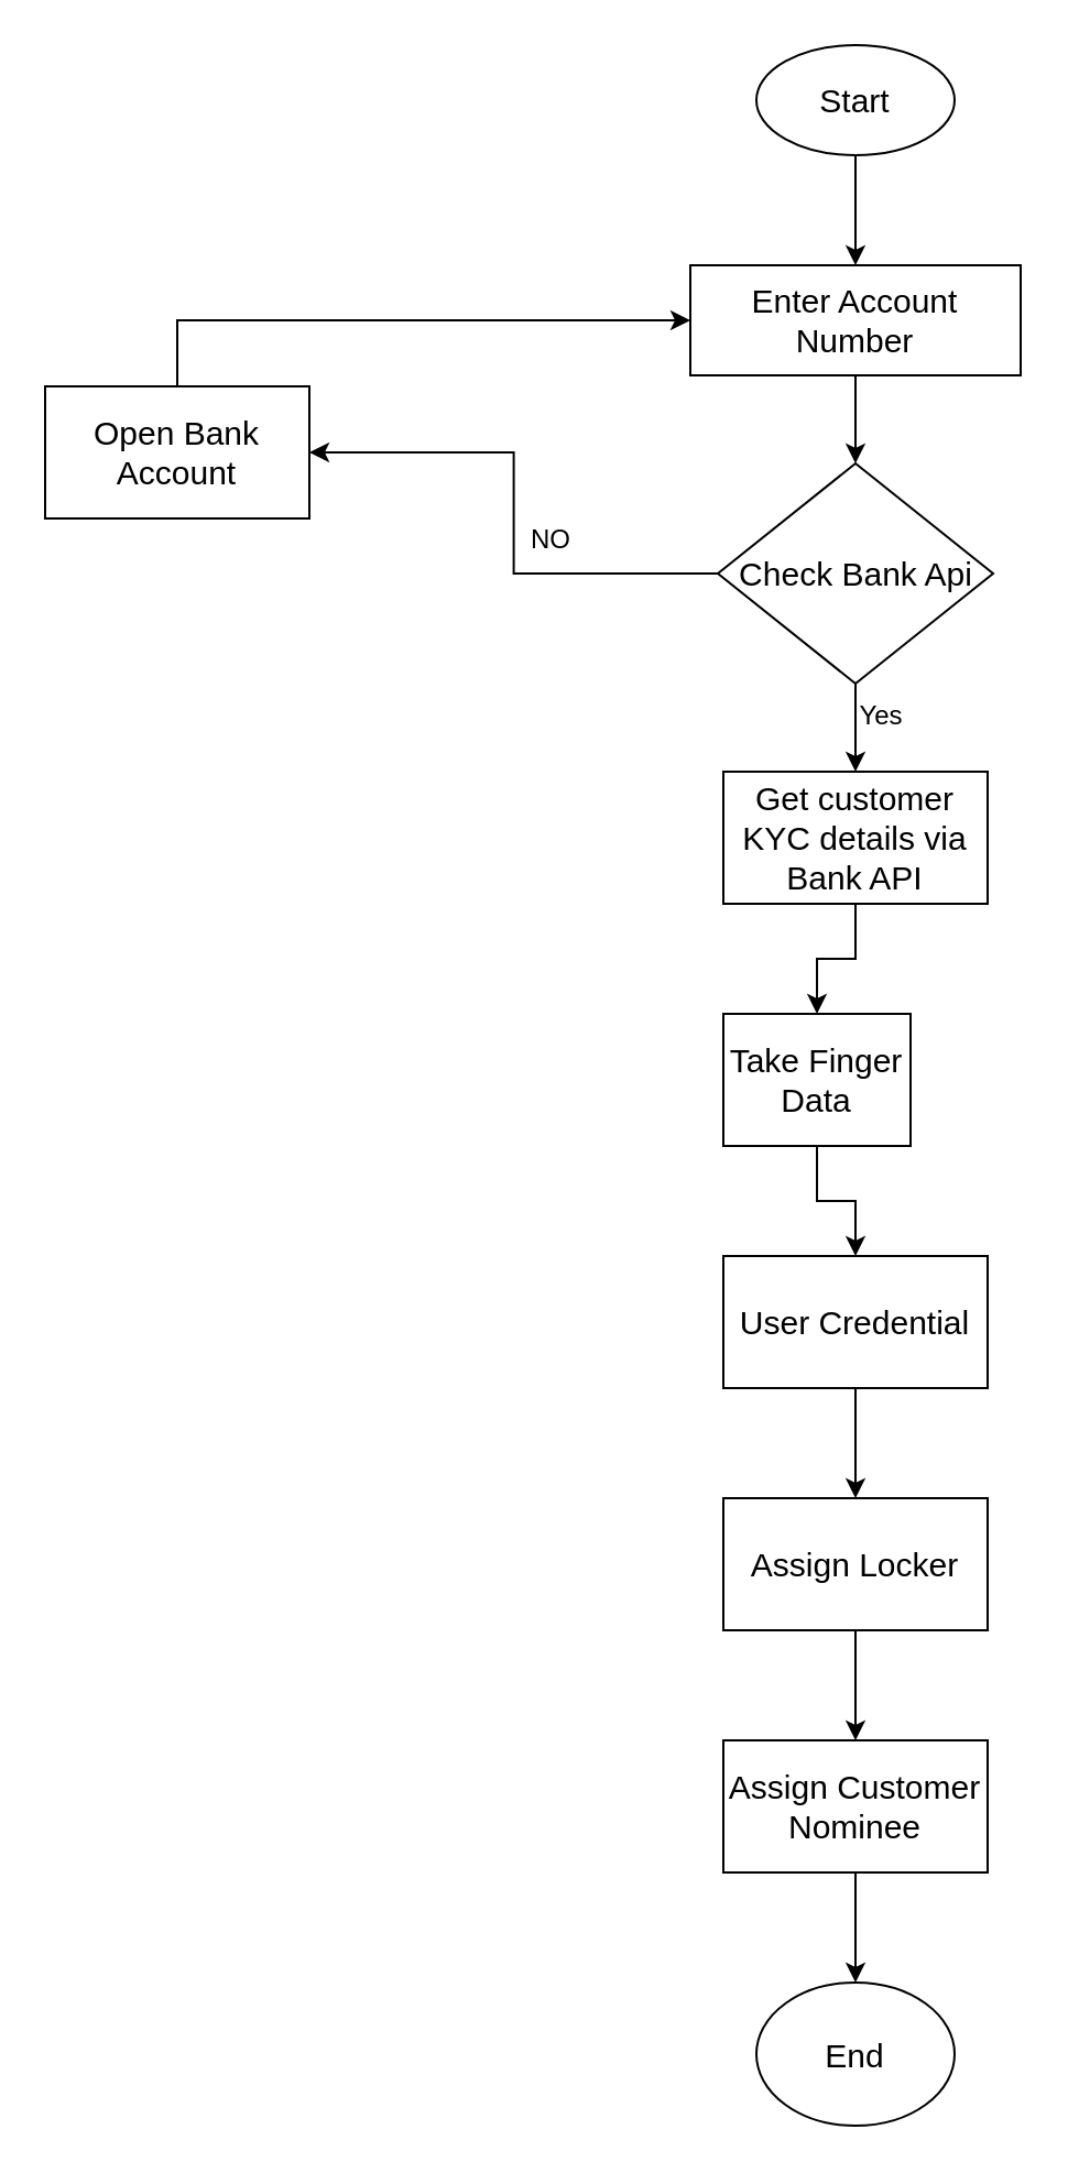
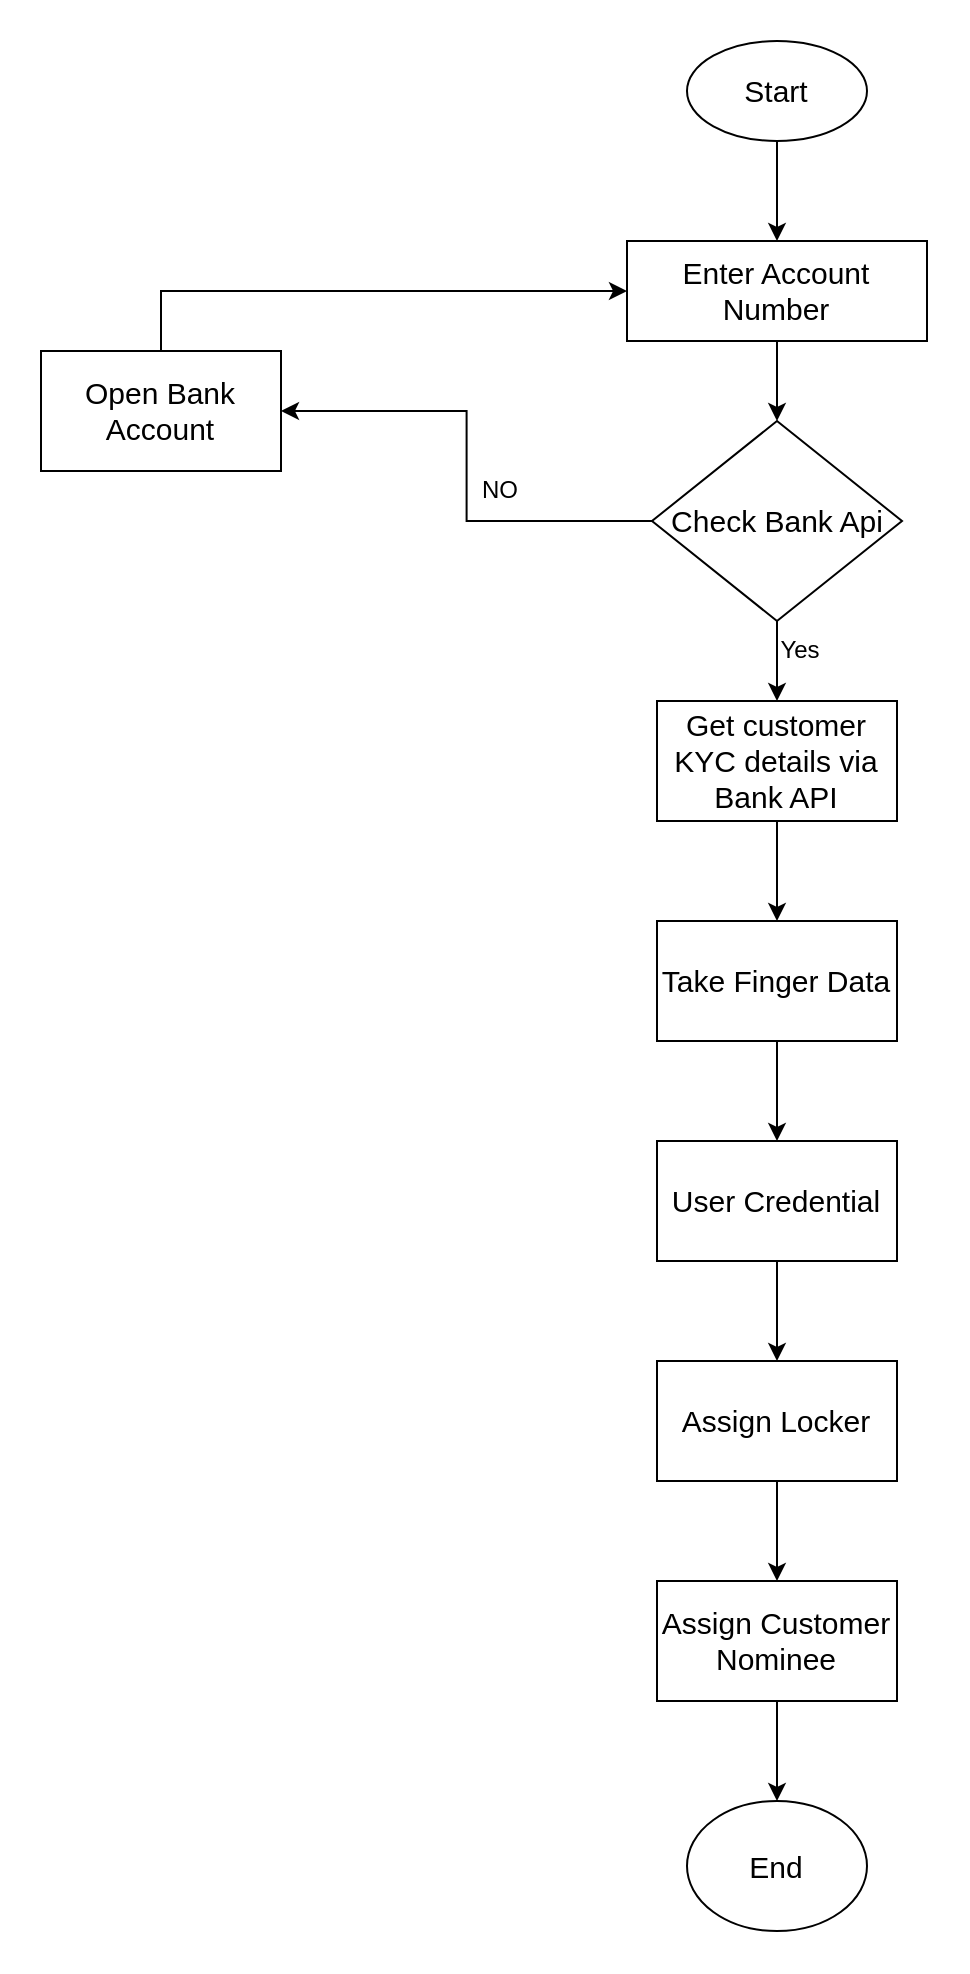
- <mxCell id="14" value="Take Finger Data" style="rounded=0;whiteSpace=wrap;html=1;fontSize=15;" vertex="1" parent="1"><mxGeometry x="328" y="460" width="85" height="60" as="geometry" /></mxCell>
+ <mxCell id="14" value="Take Finger Data" style="rounded=0;whiteSpace=wrap;html=1;fontSize=15;" vertex="1" parent="1"><mxGeometry x="328" y="460" width="120" height="60" as="geometry" /></mxCell>
